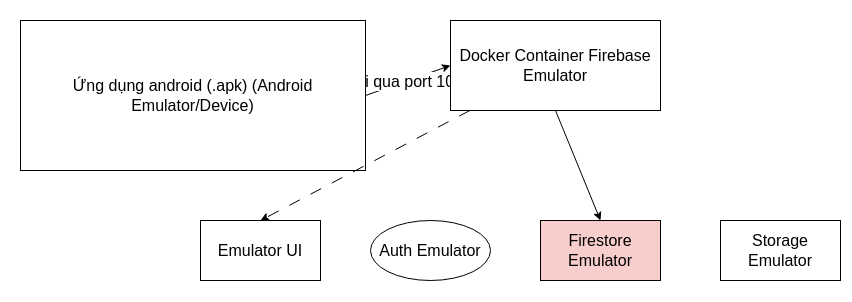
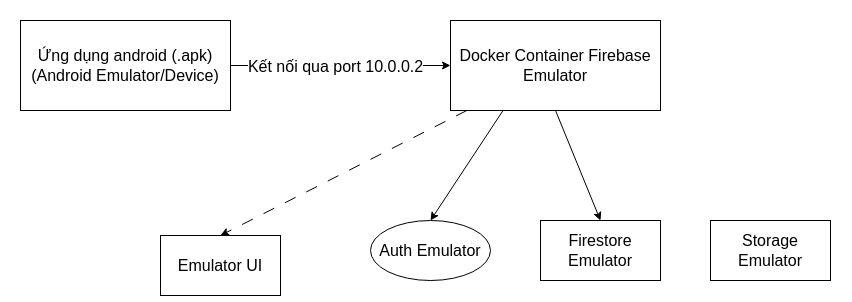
- <mxCell id="4" value="&lt;font size=&quot;3&quot;&gt;Ứng dụng android (.apk) (Android Emulator/Device)&lt;/font&gt;" style="rounded=0;whiteSpace=wrap;html=1;" vertex="1" parent="1"><mxGeometry x="20" y="20" width="345" height="150" as="geometry" /></mxCell>
+ <mxCell id="4" value="&lt;font size=&quot;3&quot;&gt;Ứng dụng android (.apk) (Android Emulator/Device)&lt;/font&gt;" style="rounded=0;whiteSpace=wrap;html=1;" vertex="1" parent="1"><mxGeometry x="20" y="20" width="210" height="90" as="geometry" /></mxCell>
+ <mxCell id="6" style="rounded=0;orthogonalLoop=1;jettySize=auto;html=1;exitX=0.25;exitY=1;exitDx=0;exitDy=0;entryX=0.5;entryY=0;entryDx=0;entryDy=0;" edge="1" parent="1" source="8" target="10"><mxGeometry relative="1" as="geometry" /></mxCell>
- <mxCell id="9" value="&lt;font size=&quot;3&quot;&gt;Emulator UI&lt;/font&gt;" style="whiteSpace=wrap;html=1;rounded=0;" vertex="1" parent="1"><mxGeometry x="200" y="220" width="120" height="60" as="geometry" /></mxCell>
+ <mxCell id="9" value="&lt;font size=&quot;3&quot;&gt;Emulator UI&lt;/font&gt;" style="whiteSpace=wrap;html=1;rounded=0;" vertex="1" parent="1"><mxGeometry x="160" y="235" width="120" height="60" as="geometry" /></mxCell>
- <mxCell id="11" value="&lt;font size=&quot;3&quot;&gt;Firestore Emulator&lt;/font&gt;" style="whiteSpace=wrap;html=1;rounded=0;fillColor=#f8cecc;" vertex="1" parent="1"><mxGeometry x="540" y="220" width="120" height="60" as="geometry" /></mxCell>
+ <mxCell id="11" value="&lt;font size=&quot;3&quot;&gt;Firestore Emulator&lt;/font&gt;" style="whiteSpace=wrap;html=1;rounded=0;" vertex="1" parent="1"><mxGeometry x="540" y="220" width="120" height="60" as="geometry" /></mxCell>
- <mxCell id="12" value="&lt;font size=&quot;3&quot;&gt;Storage Emulator&lt;/font&gt;" style="whiteSpace=wrap;html=1;rounded=0;" vertex="1" parent="1"><mxGeometry x="720" y="220" width="120" height="60" as="geometry" /></mxCell>
+ <mxCell id="12" value="&lt;font size=&quot;3&quot;&gt;Storage Emulator&lt;/font&gt;" style="whiteSpace=wrap;html=1;rounded=0;" vertex="1" parent="1"><mxGeometry x="710" y="220" width="120" height="60" as="geometry" /></mxCell>
